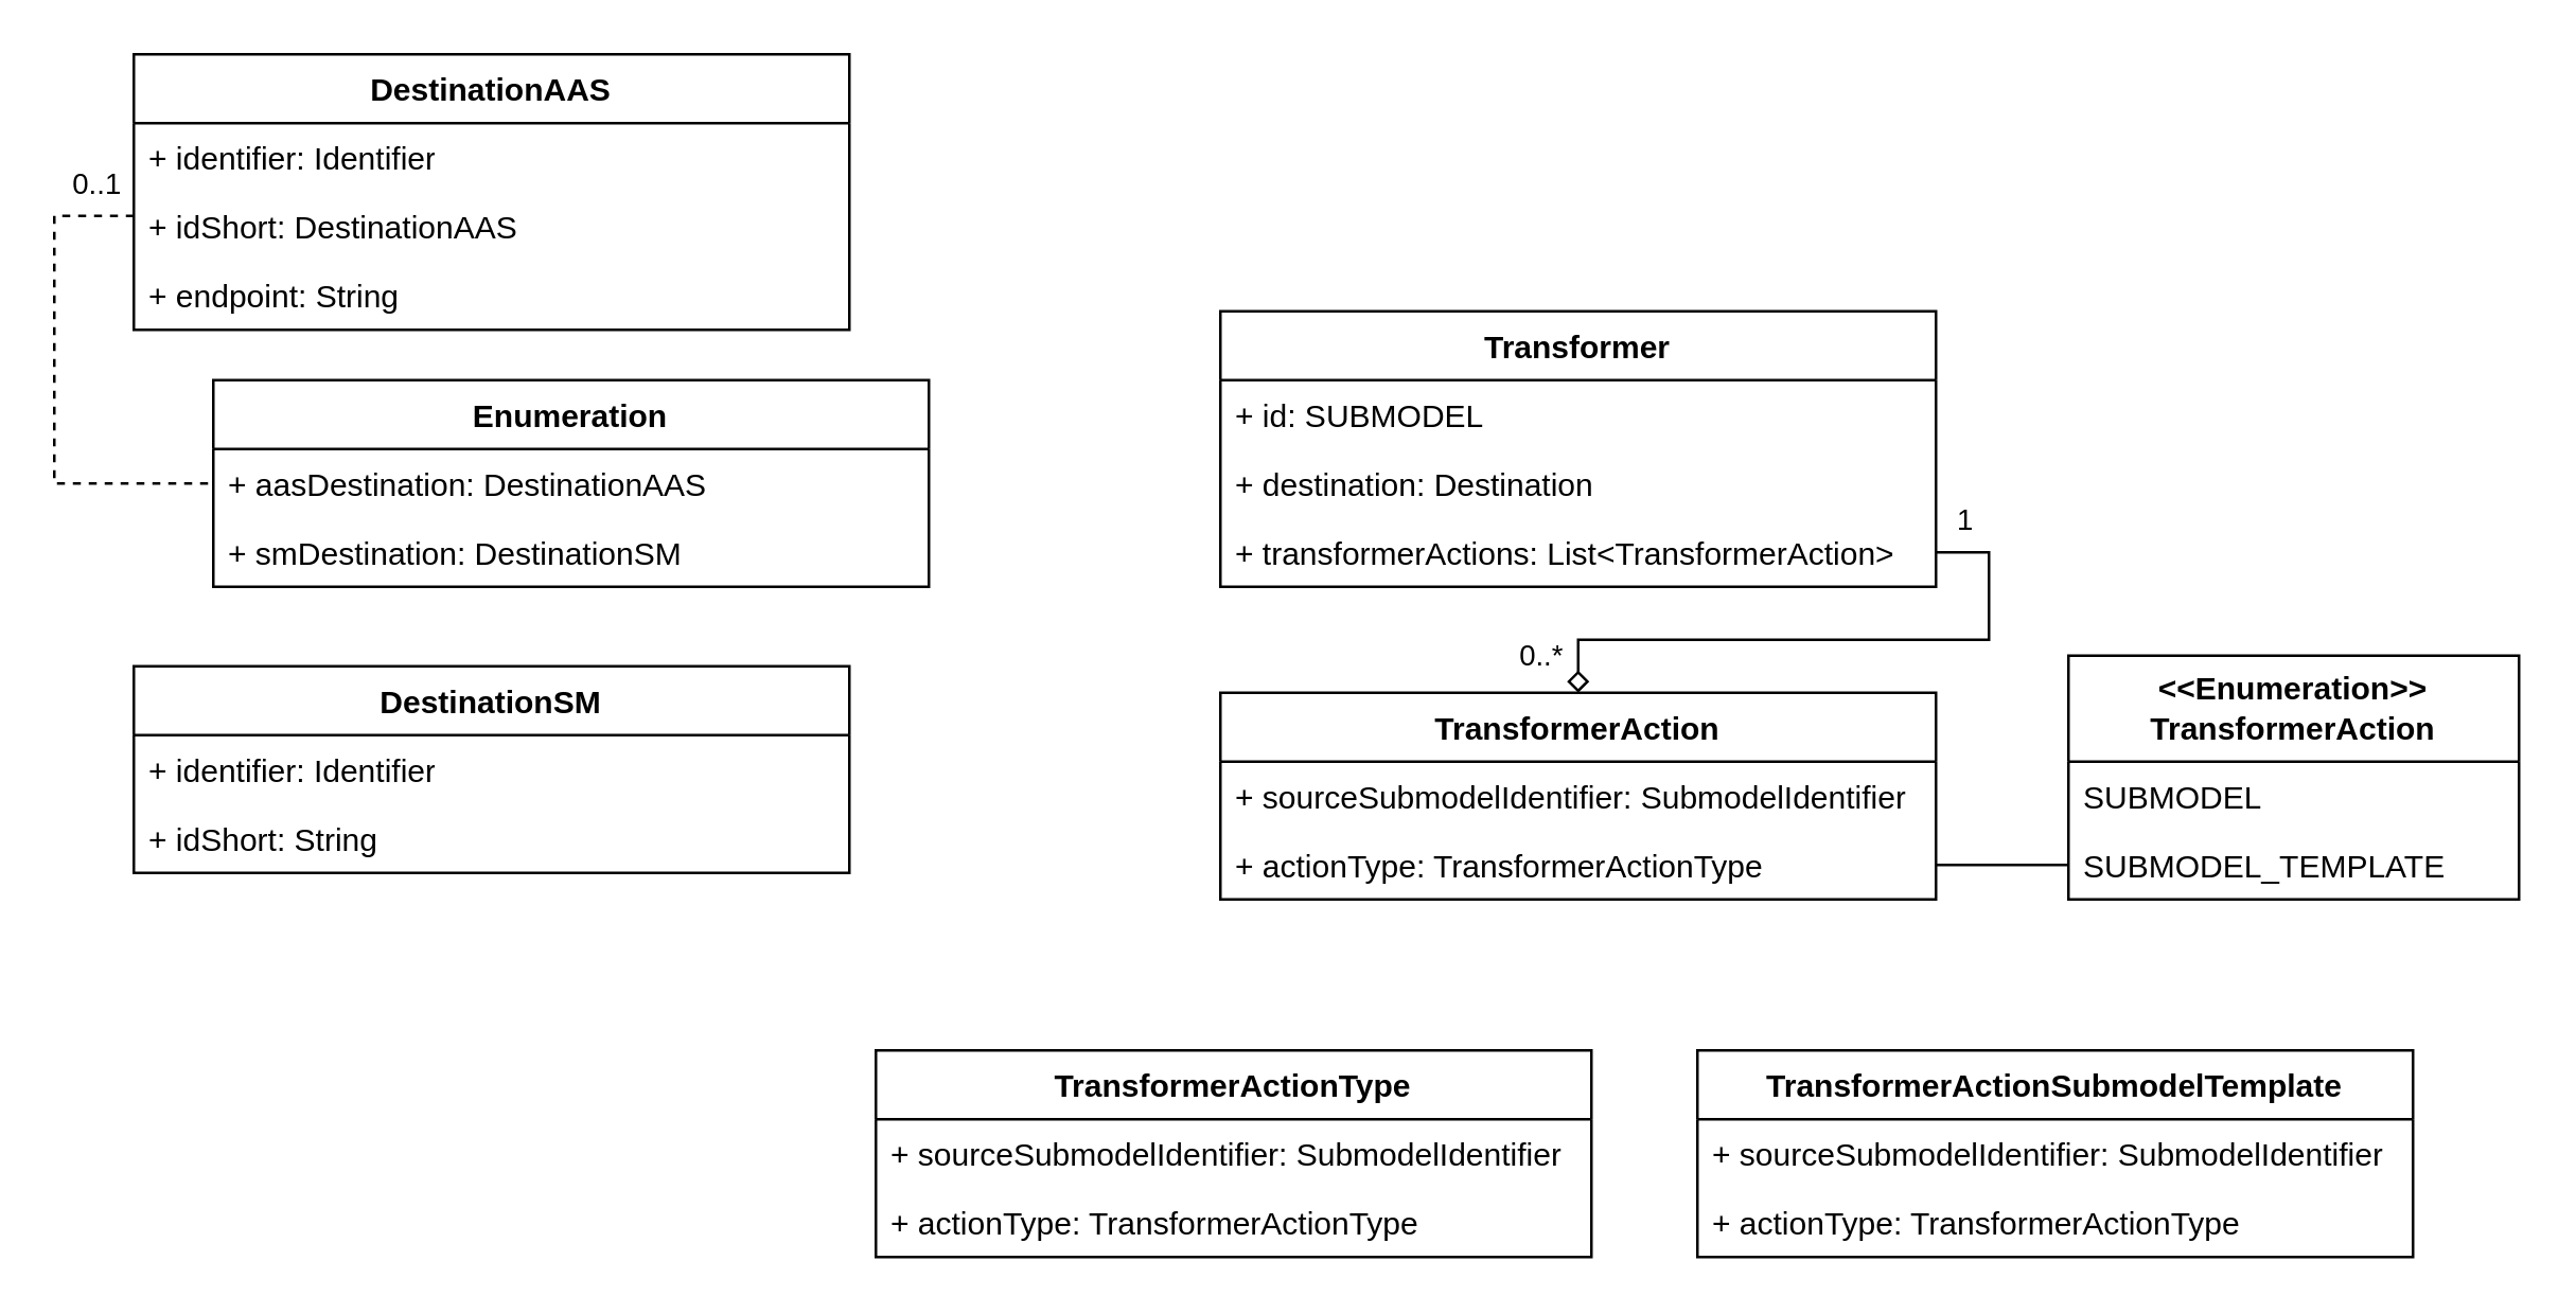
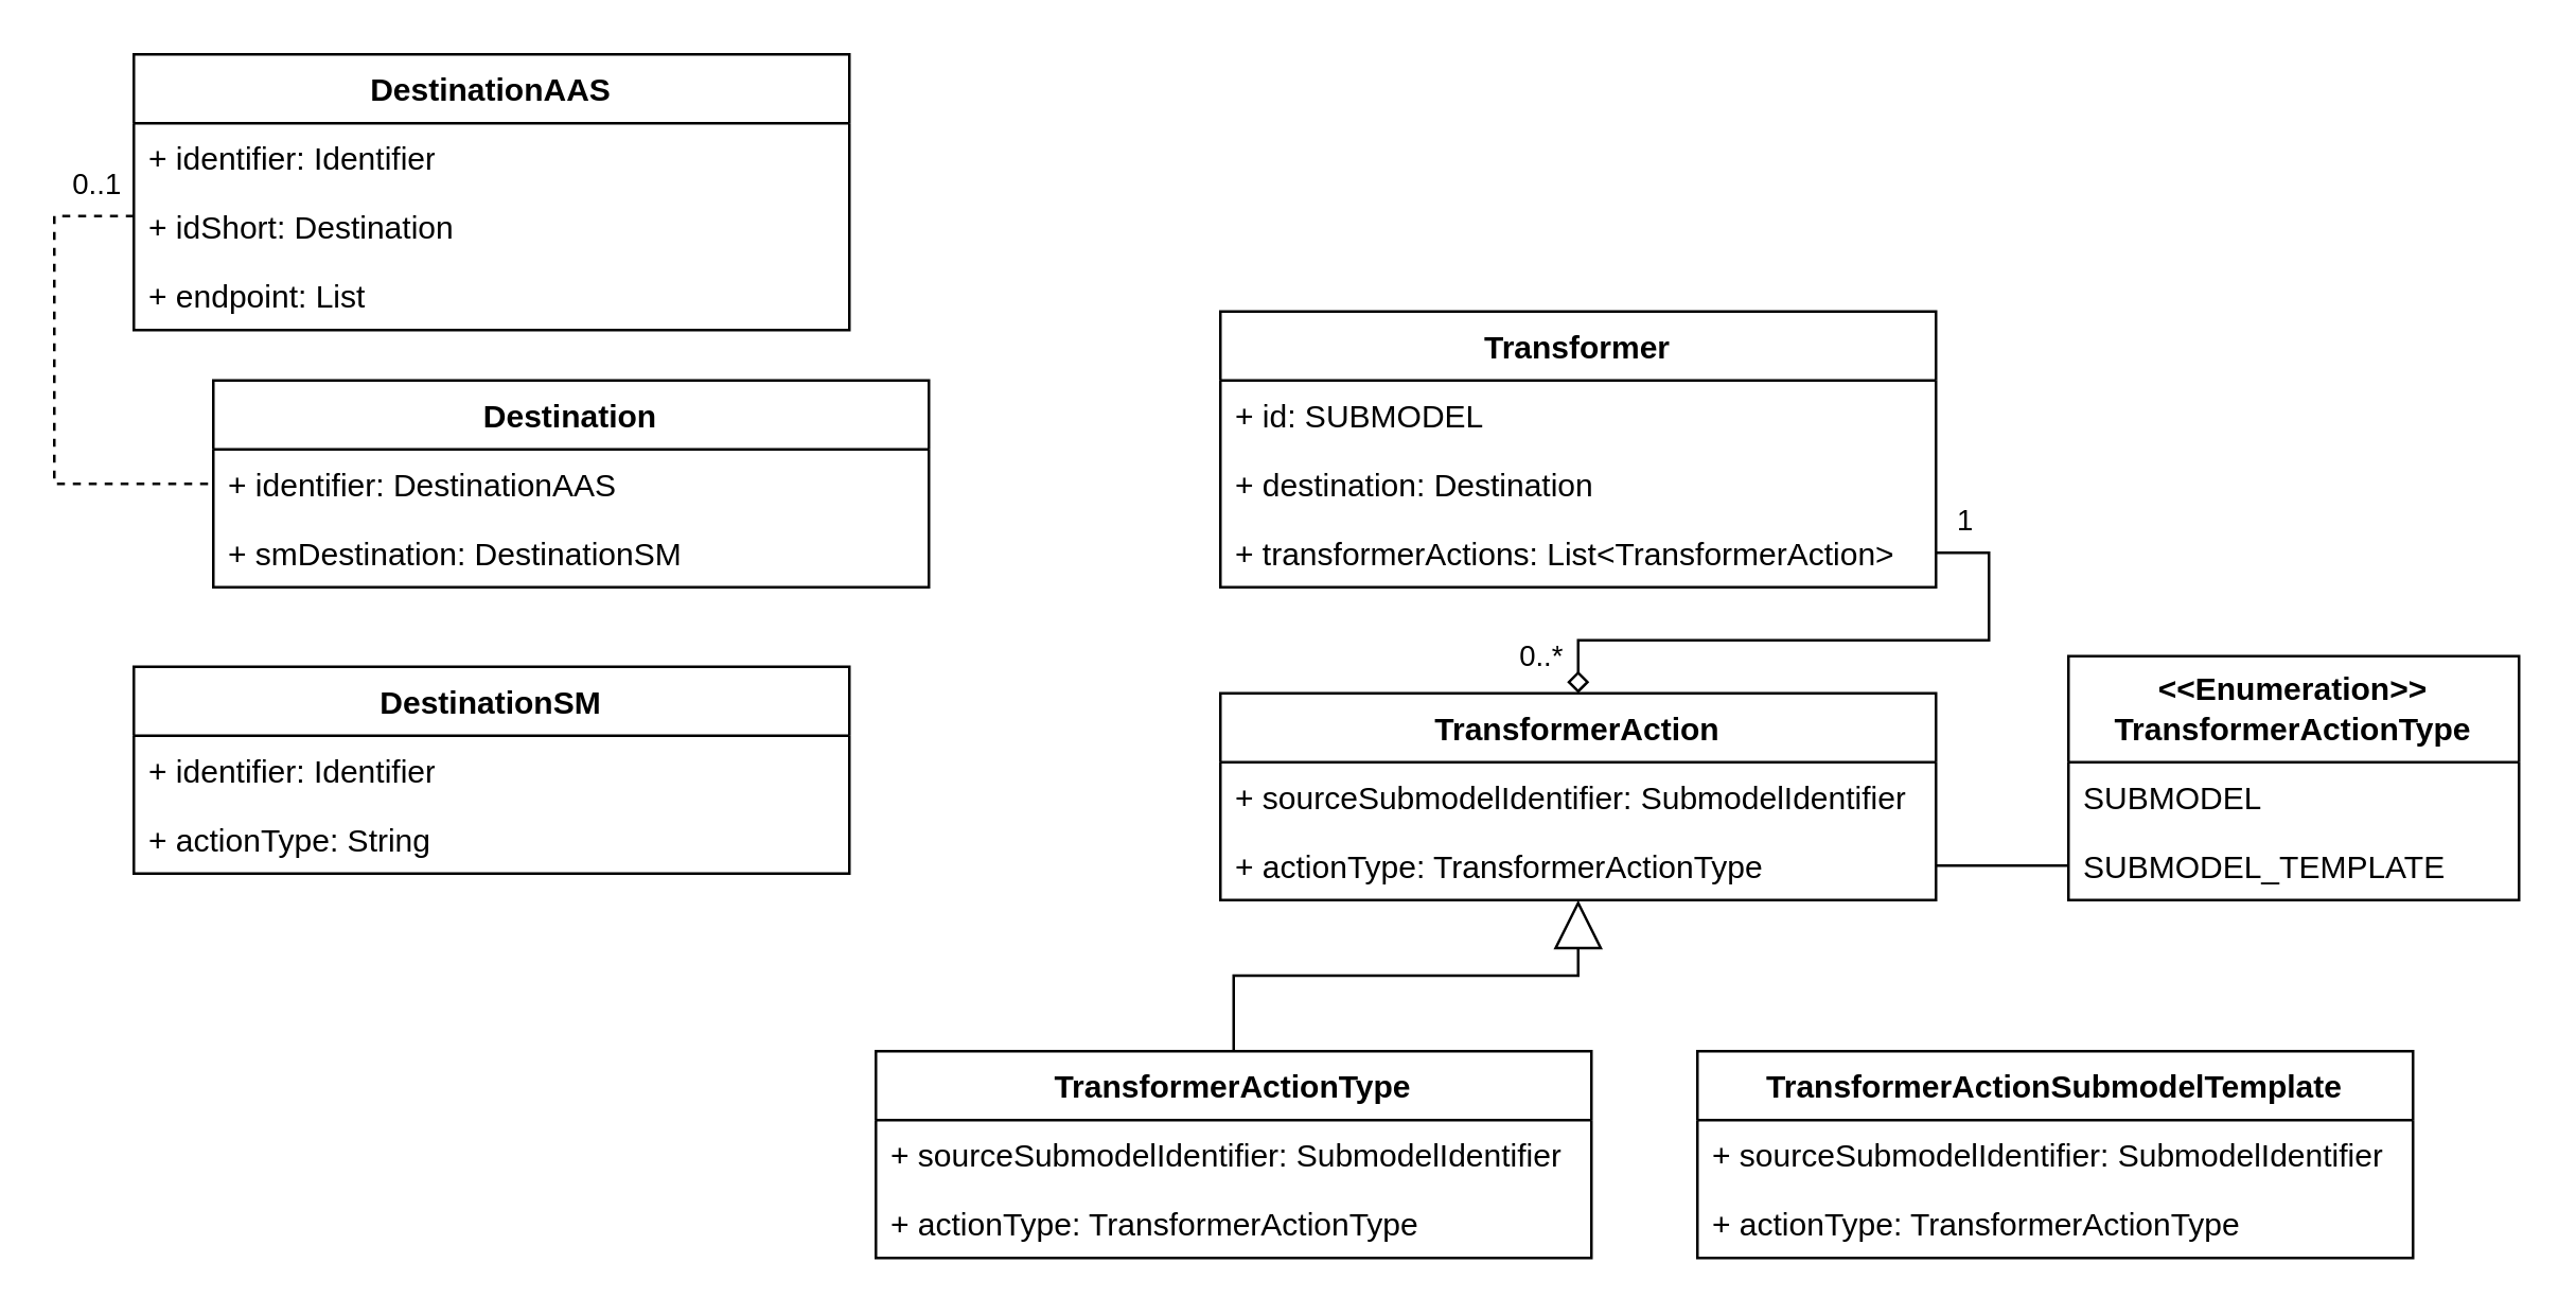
- <mxCell id="21" value="+ idShort: DestinationAAS" style="text;strokeColor=none;fillColor=none;align=left;verticalAlign=top;spacingLeft=4;spacingRight=4;overflow=hidden;rotatable=0;points=[[0,0.5],[1,0.5]];portConstraint=eastwest;whiteSpace=wrap;html=1;" vertex="1" parent="19"><mxGeometry y="52" width="270" height="26" as="geometry" /></mxCell>
+ <mxCell id="21" value="+ idShort: Destination" style="text;strokeColor=none;fillColor=none;align=left;verticalAlign=top;spacingLeft=4;spacingRight=4;overflow=hidden;rotatable=0;points=[[0,0.5],[1,0.5]];portConstraint=eastwest;whiteSpace=wrap;html=1;" vertex="1" parent="19"><mxGeometry y="52" width="270" height="26" as="geometry" /></mxCell>
- <mxCell id="22" value="+ endpoint: String" style="text;strokeColor=none;fillColor=none;align=left;verticalAlign=top;spacingLeft=4;spacingRight=4;overflow=hidden;rotatable=0;points=[[0,0.5],[1,0.5]];portConstraint=eastwest;whiteSpace=wrap;html=1;" vertex="1" parent="19"><mxGeometry y="78" width="270" height="26" as="geometry" /></mxCell>
+ <mxCell id="22" value="+ endpoint: List" style="text;strokeColor=none;fillColor=none;align=left;verticalAlign=top;spacingLeft=4;spacingRight=4;overflow=hidden;rotatable=0;points=[[0,0.5],[1,0.5]];portConstraint=eastwest;whiteSpace=wrap;html=1;" vertex="1" parent="19"><mxGeometry y="78" width="270" height="26" as="geometry" /></mxCell>
- <mxCell id="16" value="Enumeration" style="swimlane;fontStyle=1;align=center;verticalAlign=top;childLayout=stackLayout;horizontal=1;startSize=26;horizontalStack=0;resizeParent=1;resizeParentMax=0;resizeLast=0;collapsible=1;marginBottom=0;whiteSpace=wrap;html=1;" vertex="1" parent="1"><mxGeometry x="80" y="143" width="270" height="78" as="geometry" /></mxCell>
+ <mxCell id="16" value="Destination" style="swimlane;fontStyle=1;align=center;verticalAlign=top;childLayout=stackLayout;horizontal=1;startSize=26;horizontalStack=0;resizeParent=1;resizeParentMax=0;resizeLast=0;collapsible=1;marginBottom=0;whiteSpace=wrap;html=1;" vertex="1" parent="1"><mxGeometry x="80" y="143" width="270" height="78" as="geometry" /></mxCell>
- <mxCell id="17" value="+ aasDestination: DestinationAAS" style="text;strokeColor=none;fillColor=none;align=left;verticalAlign=top;spacingLeft=4;spacingRight=4;overflow=hidden;rotatable=0;points=[[0,0.5],[1,0.5]];portConstraint=eastwest;whiteSpace=wrap;html=1;" vertex="1" parent="16"><mxGeometry y="26" width="270" height="26" as="geometry" /></mxCell>
+ <mxCell id="17" value="+ identifier: DestinationAAS" style="text;strokeColor=none;fillColor=none;align=left;verticalAlign=top;spacingLeft=4;spacingRight=4;overflow=hidden;rotatable=0;points=[[0,0.5],[1,0.5]];portConstraint=eastwest;whiteSpace=wrap;html=1;" vertex="1" parent="16"><mxGeometry y="26" width="270" height="26" as="geometry" /></mxCell>
- <mxCell id="9" value="&lt;b&gt;&amp;lt;&amp;lt;Enumeration&amp;gt;&amp;gt;&lt;br&gt;TransformerAction&lt;/b&gt;" style="swimlane;fontStyle=0;childLayout=stackLayout;horizontal=1;startSize=40;fillColor=none;horizontalStack=0;resizeParent=1;resizeParentMax=0;resizeLast=0;collapsible=1;marginBottom=0;whiteSpace=wrap;html=1;" parent="1" vertex="1"><mxGeometry x="780" y="247" width="170" height="92" as="geometry" /></mxCell>
+ <mxCell id="9" value="&lt;b&gt;&amp;lt;&amp;lt;Enumeration&amp;gt;&amp;gt;&lt;br&gt;TransformerActionType&lt;/b&gt;" style="swimlane;fontStyle=0;childLayout=stackLayout;horizontal=1;startSize=40;fillColor=none;horizontalStack=0;resizeParent=1;resizeParentMax=0;resizeLast=0;collapsible=1;marginBottom=0;whiteSpace=wrap;html=1;" parent="1" vertex="1"><mxGeometry x="780" y="247" width="170" height="92" as="geometry" /></mxCell>
- <mxCell id="25" value="+ idShort: String" style="text;strokeColor=none;fillColor=none;align=left;verticalAlign=top;spacingLeft=4;spacingRight=4;overflow=hidden;rotatable=0;points=[[0,0.5],[1,0.5]];portConstraint=eastwest;whiteSpace=wrap;html=1;" vertex="1" parent="23"><mxGeometry y="52" width="270" height="26" as="geometry" /></mxCell>
+ <mxCell id="25" value="+ actionType: String" style="text;strokeColor=none;fillColor=none;align=left;verticalAlign=top;spacingLeft=4;spacingRight=4;overflow=hidden;rotatable=0;points=[[0,0.5],[1,0.5]];portConstraint=eastwest;whiteSpace=wrap;html=1;" vertex="1" parent="23"><mxGeometry y="52" width="270" height="26" as="geometry" /></mxCell>
+ <mxCell id="34" value="" style="endArrow=block;endSize=16;endFill=0;html=1;rounded=0;exitX=0.5;exitY=0;exitDx=0;exitDy=0;edgeStyle=orthogonalEdgeStyle;" edge="1" parent="1" source="28" target="6"><mxGeometry width="160" relative="1" as="geometry"><mxPoint y="361" as="sourcePoint" x="370" /><mxPoint x="530" y="361" as="targetPoint" /></mxGeometry></mxCell>
